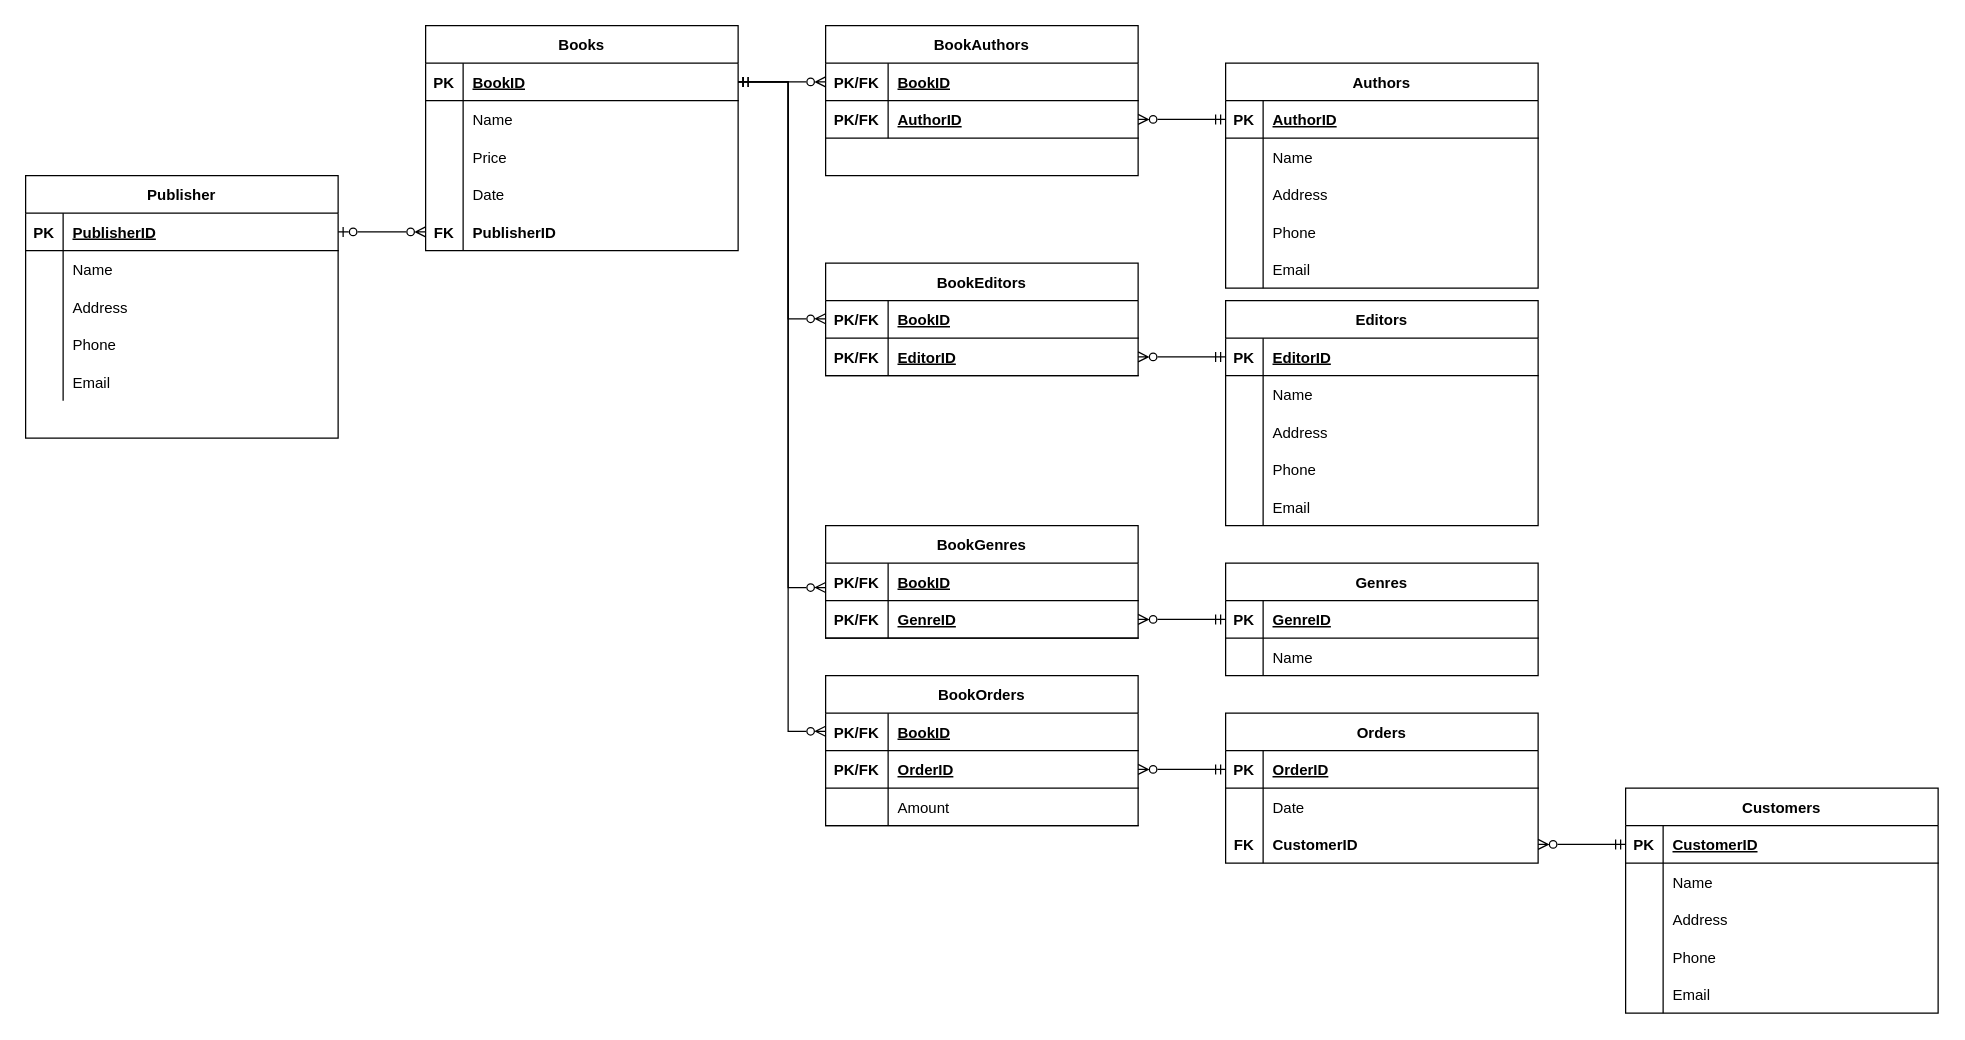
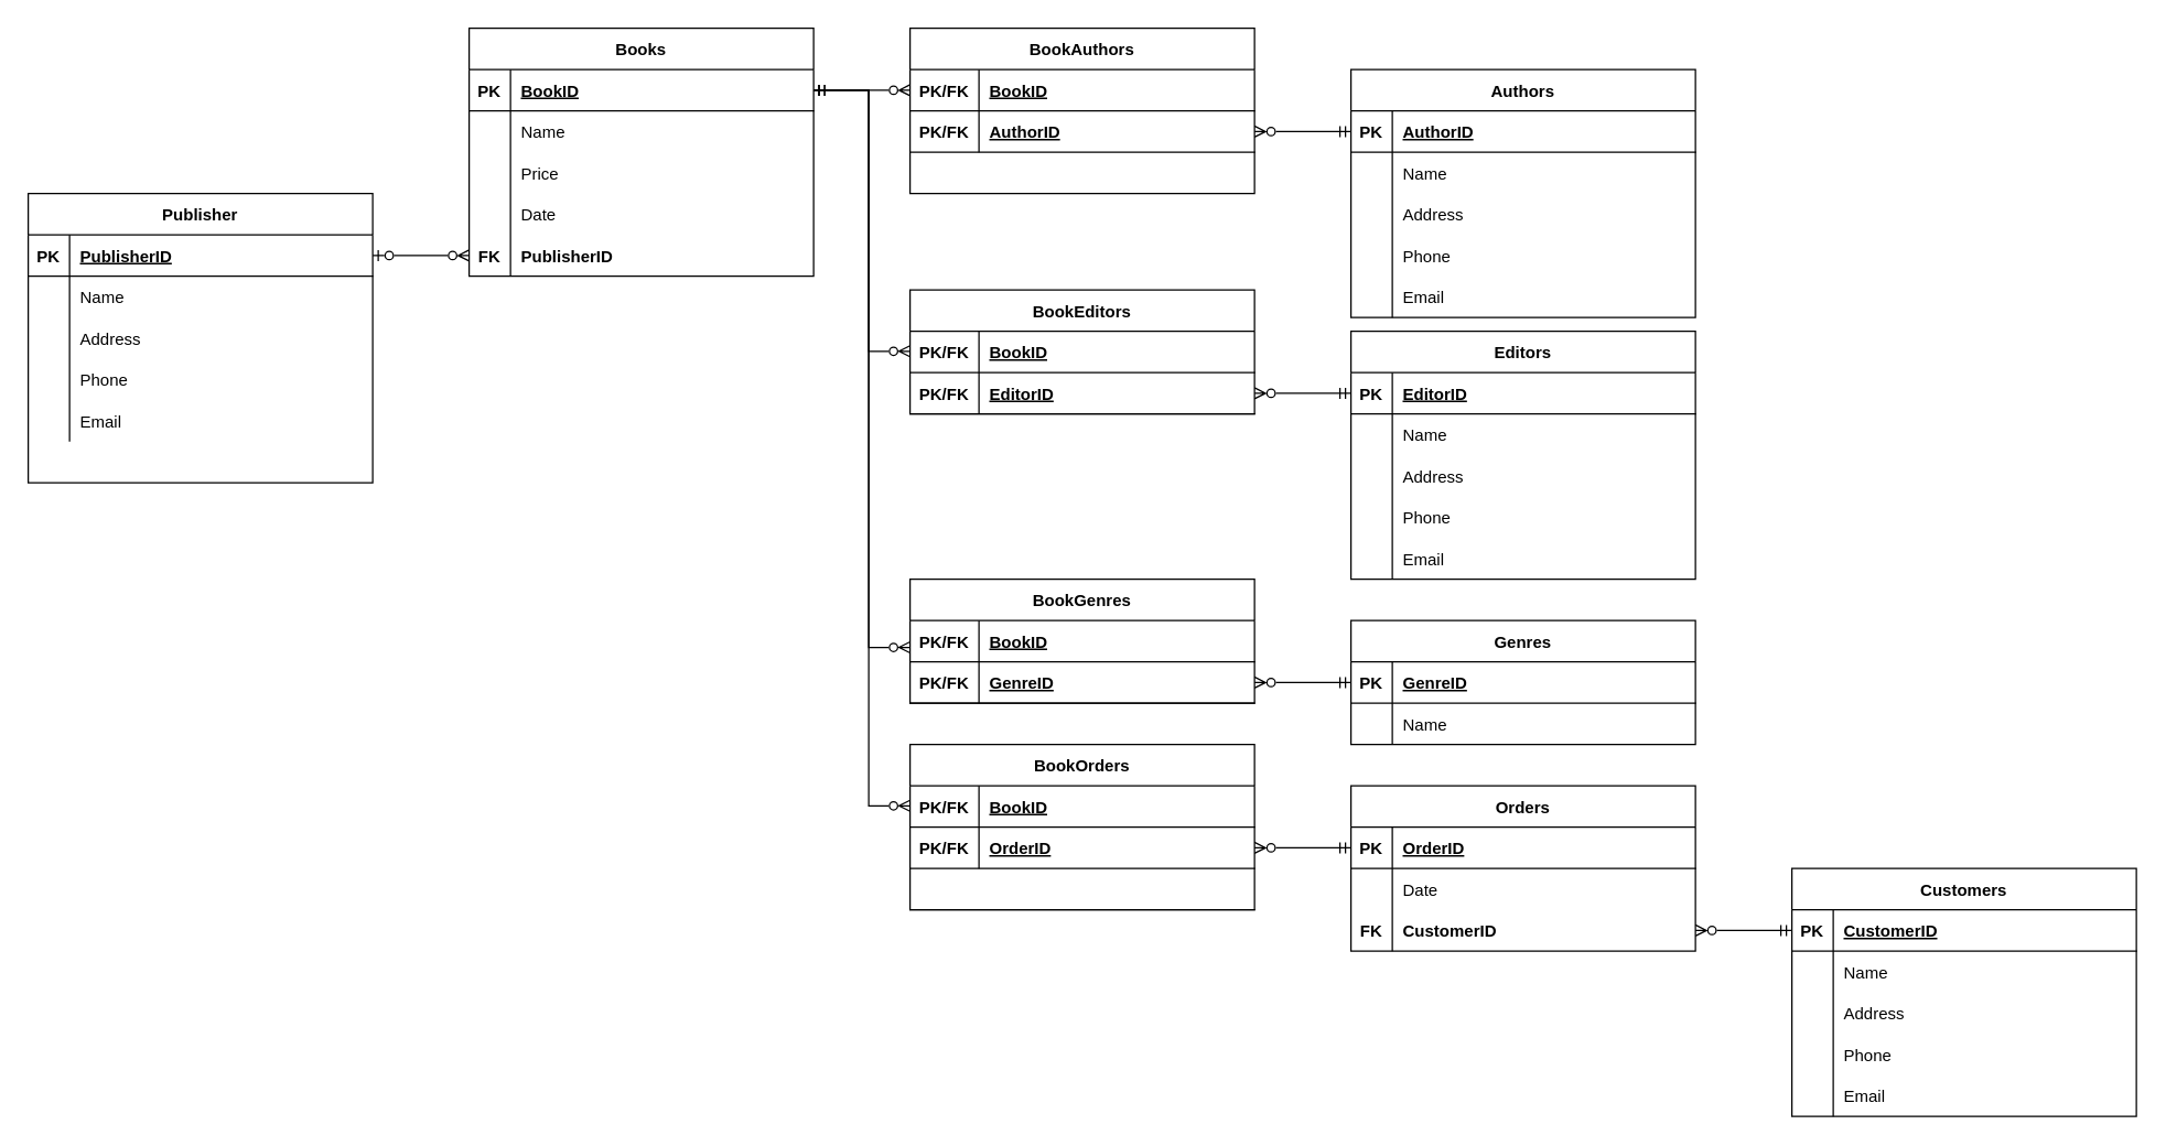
- <mxCell id="113" value="Amount" style="shape=partialRectangle;overflow=hidden;connectable=0;fillColor=none;top=0;left=0;bottom=0;right=0;align=left;spacingLeft=6;fontStyle=0;" vertex="1" parent="111"><mxGeometry x="50" width="200" height="30" as="geometry"><mxRectangle width="200" height="30" as="alternateBounds" /></mxGeometry></mxCell>
